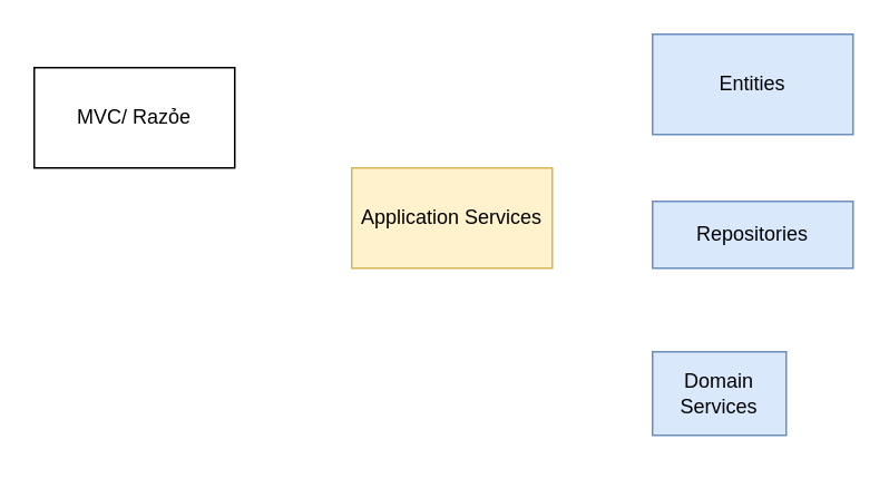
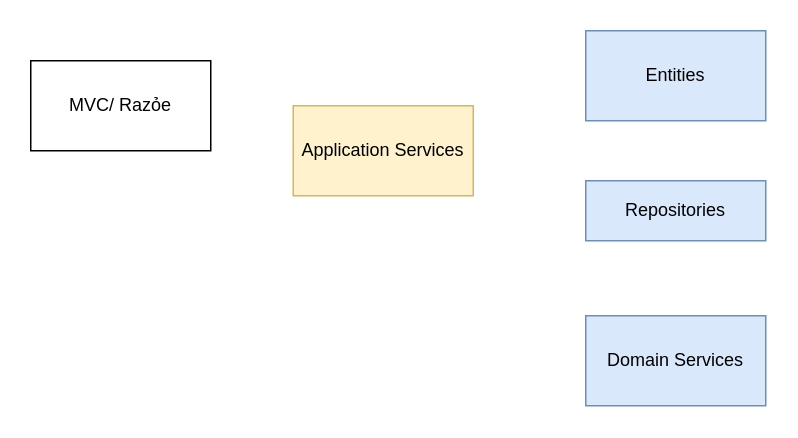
- <mxCell id="2" value="Application Services" style="rounded=0;whiteSpace=wrap;html=1;fillColor=#fff2cc;strokeColor=#d6b656;" vertex="1" parent="1"><mxGeometry x="210" y="100" width="120" height="60" as="geometry" /></mxCell>
+ <mxCell id="2" value="Application Services" style="rounded=0;whiteSpace=wrap;html=1;fillColor=#fff2cc;strokeColor=#d6b656;" vertex="1" parent="1"><mxGeometry x="195" y="70" width="120" height="60" as="geometry" /></mxCell>
- <mxCell id="5" value="Domain Services" style="rounded=0;whiteSpace=wrap;html=1;fillColor=#dae8fc;strokeColor=#6c8ebf;" vertex="1" parent="1"><mxGeometry x="390" y="210" width="80" height="50" as="geometry" /></mxCell>
+ <mxCell id="5" value="Domain Services" style="rounded=0;whiteSpace=wrap;html=1;fillColor=#dae8fc;strokeColor=#6c8ebf;" vertex="1" parent="1"><mxGeometry x="390" y="210" width="120" height="60" as="geometry" /></mxCell>
